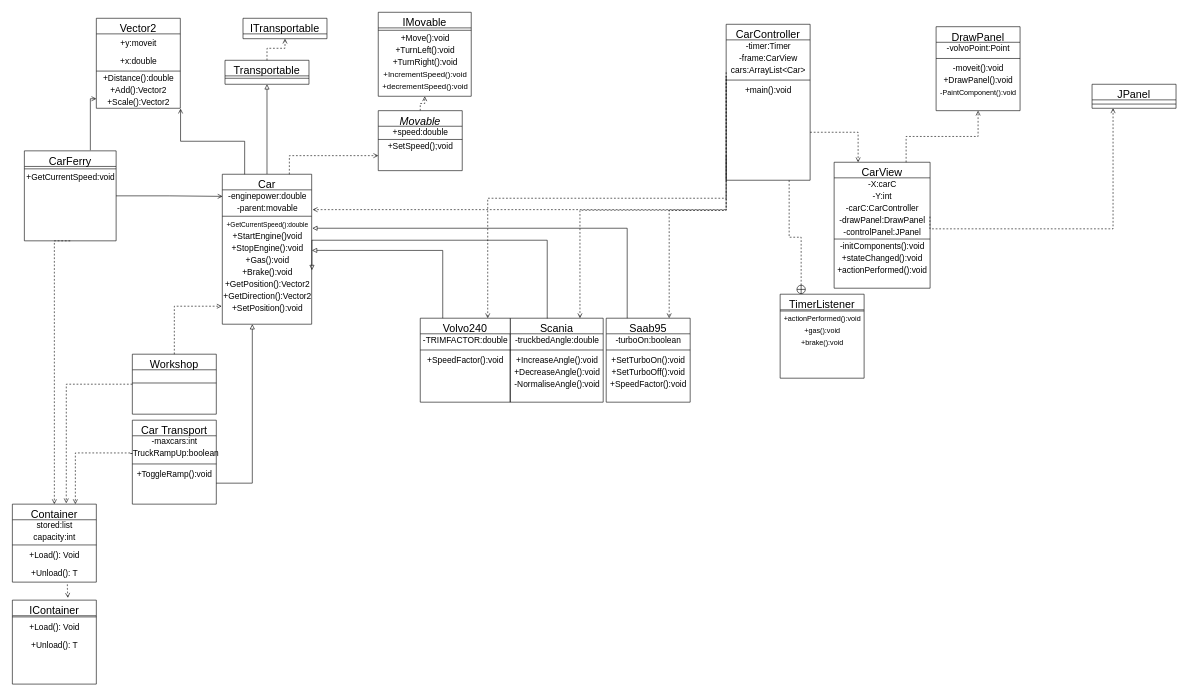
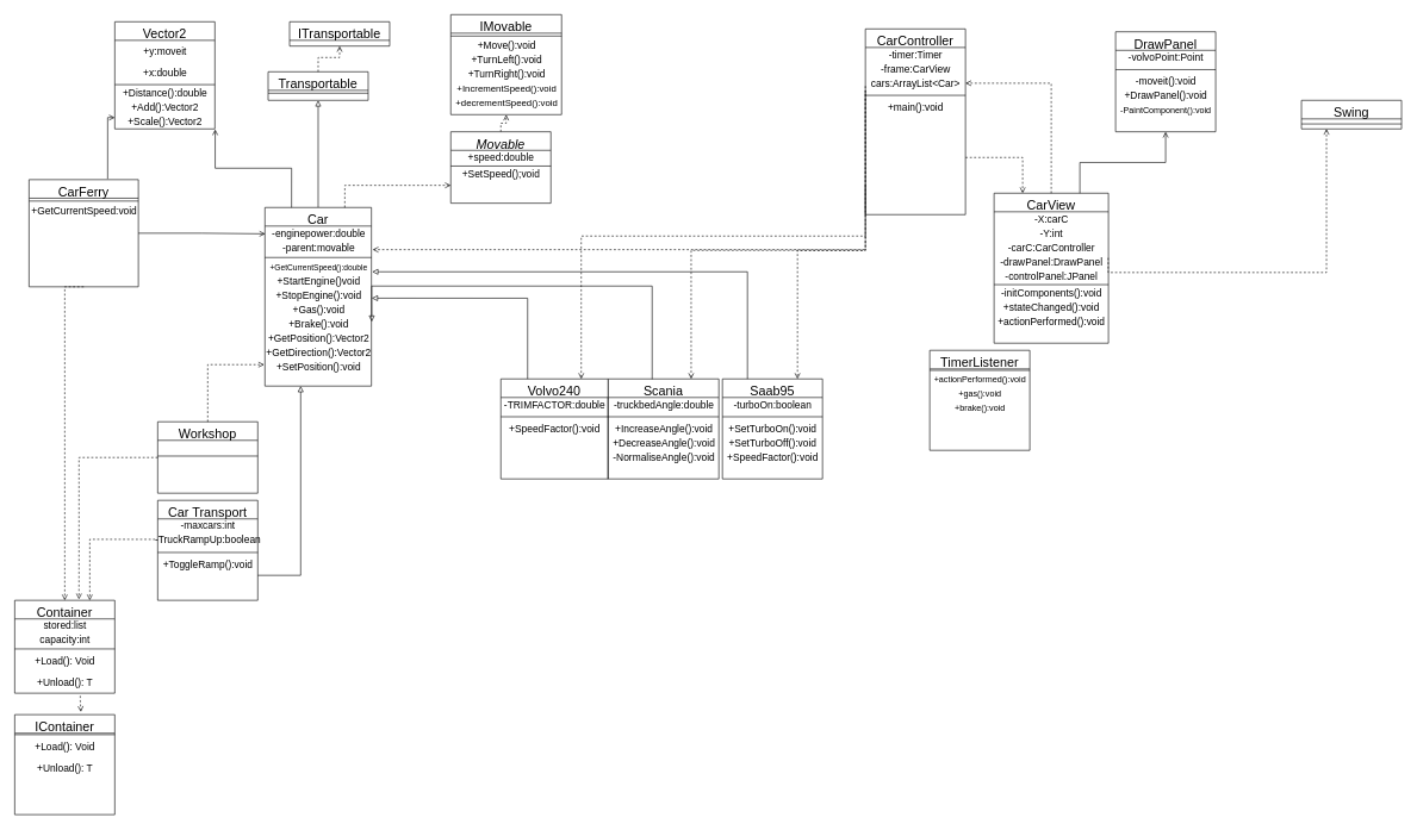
+ <mxCell id="117" style="edgeStyle=elbowEdgeStyle;rounded=0;orthogonalLoop=1;jettySize=auto;elbow=vertical;html=1;shadow=0;dashed=1;startArrow=none;startFill=0;endArrow=open;endFill=0;strokeWidth=1;fontSize=14;exitX=0.5;exitY=0;exitDx=0;exitDy=0;" edge="1" parent="1" source="78" target="99"><mxGeometry relative="1" as="geometry"><Array as="points"><mxPoint x="1400" y="116" /></Array></mxGeometry></mxCell>
- <mxCell id="102" value="JPanel" style="swimlane;fontStyle=0;align=center;verticalAlign=top;childLayout=stackLayout;horizontal=1;startSize=26;horizontalStack=0;resizeParent=1;resizeLast=0;collapsible=1;marginBottom=0;rounded=0;shadow=0;strokeWidth=1;fontSize=18;" vertex="1" parent="1"><mxGeometry x="1820" y="140" width="140" height="40" as="geometry"><mxRectangle x="550" y="140" width="160" height="26" as="alternateBounds" /></mxGeometry></mxCell>
+ <mxCell id="102" value="Swing" style="swimlane;fontStyle=0;align=center;verticalAlign=top;childLayout=stackLayout;horizontal=1;startSize=26;horizontalStack=0;resizeParent=1;resizeLast=0;collapsible=1;marginBottom=0;rounded=0;shadow=0;strokeWidth=1;fontSize=18;" vertex="1" parent="1"><mxGeometry x="1820" y="140" width="140" height="40" as="geometry"><mxRectangle x="550" y="140" width="160" height="26" as="alternateBounds" /></mxGeometry></mxCell>
- <mxCell id="88" style="edgeStyle=elbowEdgeStyle;rounded=0;orthogonalLoop=1;jettySize=auto;elbow=vertical;html=1;entryX=0.5;entryY=1;entryDx=0;entryDy=0;shadow=0;dashed=1;startArrow=none;startFill=0;endArrow=open;endFill=0;strokeWidth=1;fontSize=14;exitX=0.75;exitY=0;exitDx=0;exitDy=0;" edge="1" parent="1" source="78" target="89"><mxGeometry relative="1" as="geometry"><mxPoint x="1510" y="271" as="sourcePoint" /></mxGeometry></mxCell>
+ <mxCell id="88" style="edgeStyle=elbowEdgeStyle;rounded=0;orthogonalLoop=1;jettySize=auto;elbow=vertical;html=1;entryX=0.5;entryY=1;entryDx=0;entryDy=0;shadow=0;dashed=0;startArrow=none;startFill=0;endArrow=open;endFill=0;strokeWidth=1;fontSize=14;exitX=0.75;exitY=0;exitDx=0;exitDy=0;" edge="1" parent="1" source="78" target="89"><mxGeometry relative="1" as="geometry"><mxPoint x="1510" y="271" as="sourcePoint" /></mxGeometry></mxCell>
- <mxCell id="95" style="edgeStyle=elbowEdgeStyle;rounded=0;orthogonalLoop=1;jettySize=auto;elbow=vertical;html=1;exitX=0.75;exitY=1;exitDx=0;exitDy=0;entryX=0.25;entryY=0;entryDx=0;entryDy=0;shadow=0;dashed=1;startArrow=none;startFill=0;endArrow=circlePlus;endFill=0;strokeWidth=1;fontSize=14;" edge="1" parent="1" source="96" target="121"><mxGeometry relative="1" as="geometry" /></mxCell>
